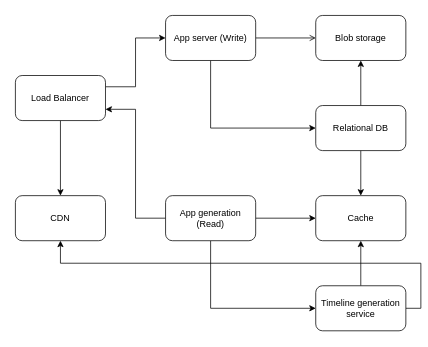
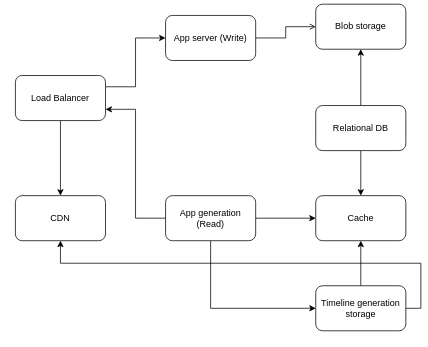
- <mxCell id="13" value="Blob storage" style="rounded=1;whiteSpace=wrap;html=1;" parent="1" vertex="1"><mxGeometry x="420" y="20" width="120" height="60" as="geometry" /></mxCell>
+ <mxCell id="13" value="Blob storage" style="rounded=1;whiteSpace=wrap;html=1;" parent="1" vertex="1"><mxGeometry x="420" y="5" width="120" height="60" as="geometry" /></mxCell>
- <mxCell id="10" style="edgeStyle=orthogonalEdgeStyle;rounded=0;orthogonalLoop=1;jettySize=auto;html=1;exitX=0.5;exitY=1;exitDx=0;exitDy=0;entryX=0;entryY=0.5;entryDx=0;entryDy=0;" edge="1" parent="1" source="12" target="16"><mxGeometry relative="1" as="geometry" /></mxCell>
- <mxCell id="20" value="Timeline generation service" style="rounded=1;whiteSpace=wrap;html=1;" vertex="1" parent="1"><mxGeometry x="420" y="380" width="120" height="60" as="geometry" /></mxCell>
+ <mxCell id="20" value="Timeline generation storage" style="rounded=1;whiteSpace=wrap;html=1;" vertex="1" parent="1"><mxGeometry x="420" y="380" width="120" height="60" as="geometry" /></mxCell>
